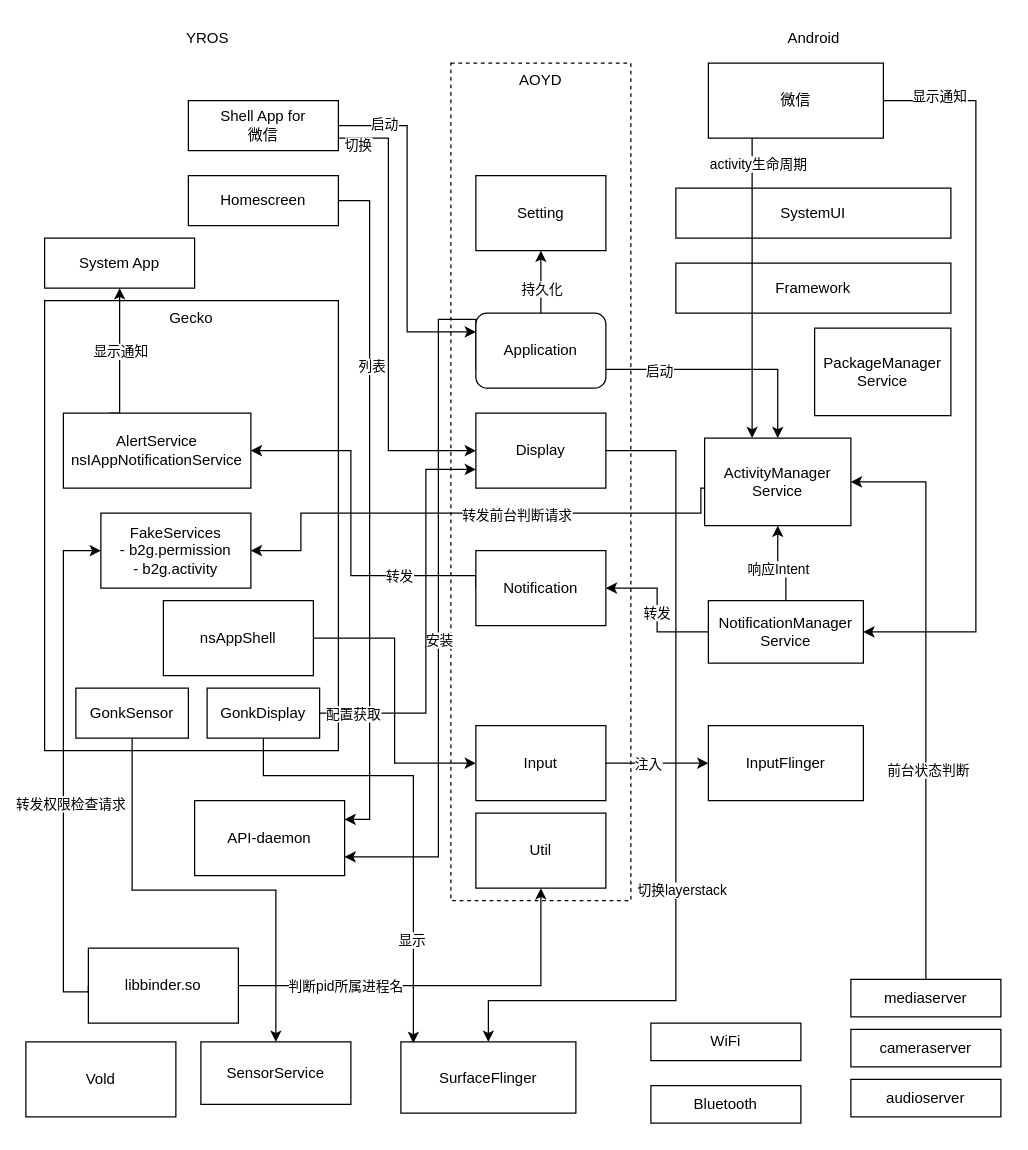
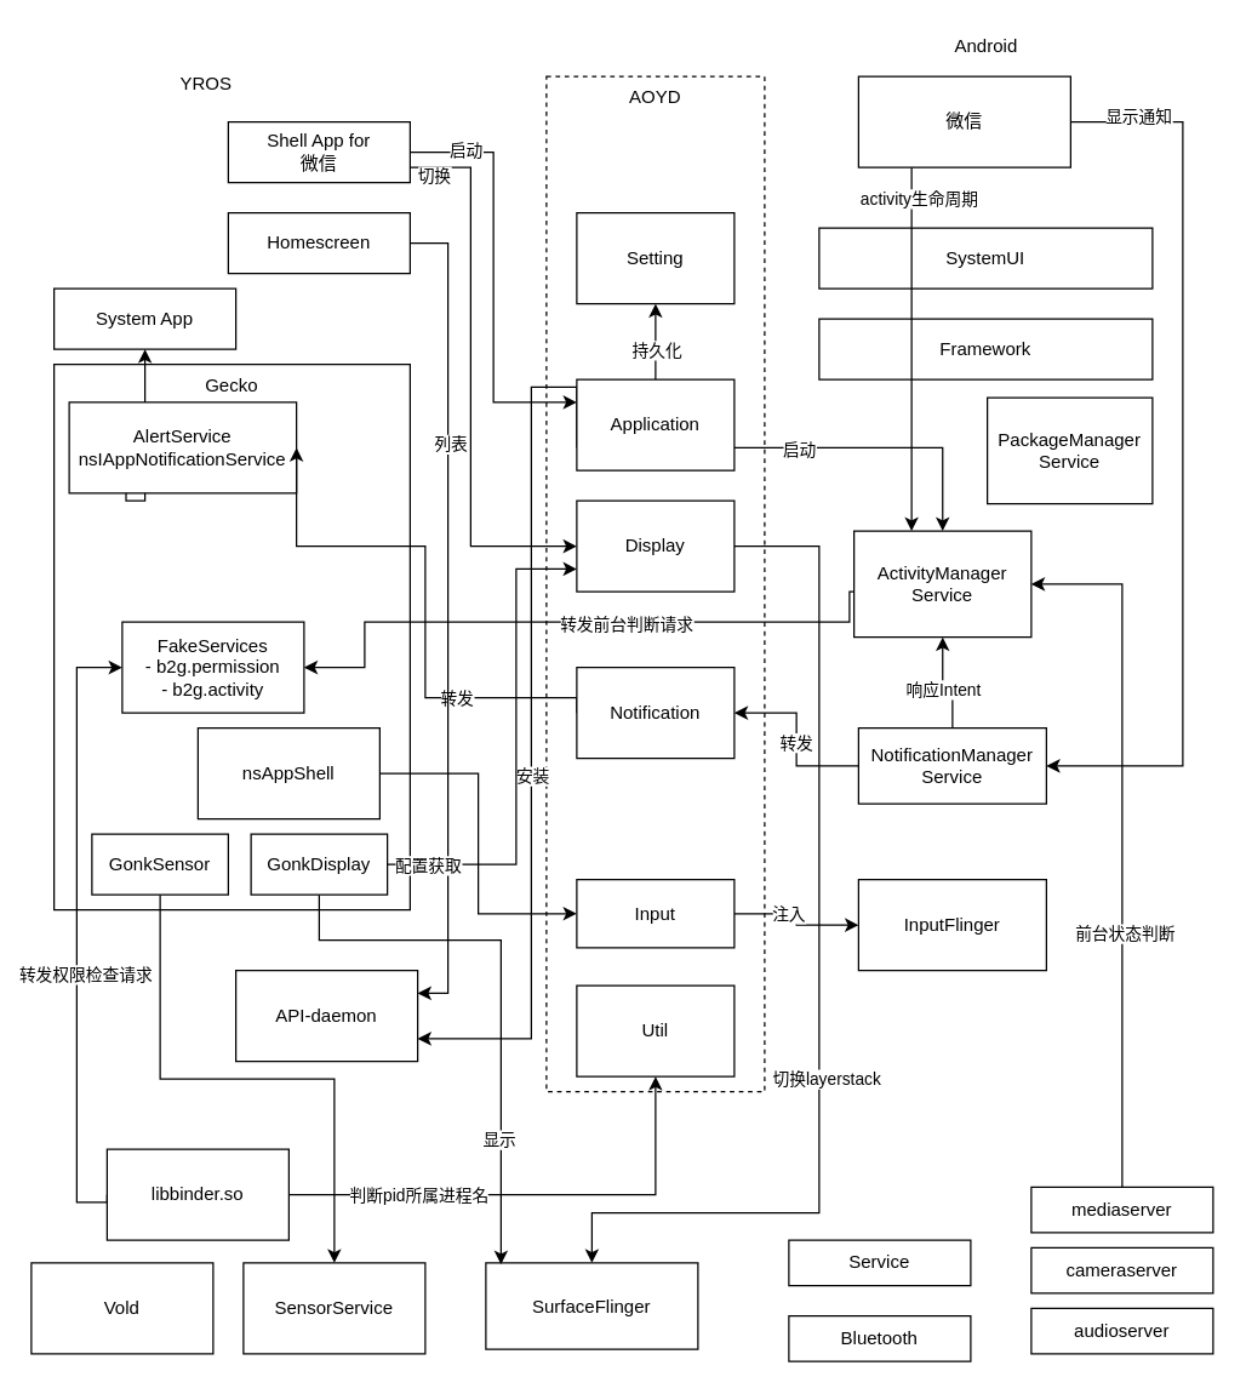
- <mxCell id="3" value="YROS" style="text;html=1;align=center;verticalAlign=middle;resizable=0;points=[];autosize=1;strokeColor=none;fillColor=none;" vertex="1" parent="1"><mxGeometry x="140" y="20" width="50" height="20" as="geometry" /></mxCell>
+ <mxCell id="3" value="YROS" style="text;html=1;align=center;verticalAlign=middle;resizable=0;points=[];autosize=1;strokeColor=none;fillColor=none;" vertex="1" parent="1"><mxGeometry x="110" y="45" width="50" height="20" as="geometry" /></mxCell>
- <mxCell id="19" value="Application" style="whiteSpace=wrap;html=1;verticalAlign=middle;rounded=1;" vertex="1" parent="1"><mxGeometry x="380" y="250" width="104" height="60" as="geometry" /></mxCell>
+ <mxCell id="19" value="Application" style="rounded=0;whiteSpace=wrap;html=1;verticalAlign=middle;" vertex="1" parent="1"><mxGeometry x="380" y="250" width="104" height="60" as="geometry" /></mxCell>
- <mxCell id="33" value="AlertService&lt;br&gt;nsIAppNotificationService" style="rounded=0;whiteSpace=wrap;html=1;" vertex="1" parent="1"><mxGeometry x="50" y="330" width="150" height="60" as="geometry" /></mxCell>
+ <mxCell id="33" value="AlertService&lt;br&gt;nsIAppNotificationService" style="rounded=0;whiteSpace=wrap;html=1;" vertex="1" parent="1"><mxGeometry x="45" y="265" width="150" height="60" as="geometry" /></mxCell>
- <mxCell id="63" value="Input" style="rounded=0;whiteSpace=wrap;html=1;" vertex="1" parent="1"><mxGeometry x="380" y="580" width="104" height="60" as="geometry" /></mxCell>
+ <mxCell id="63" value="Input" style="rounded=0;whiteSpace=wrap;html=1;" vertex="1" parent="1"><mxGeometry x="380" y="580" width="104" height="45" as="geometry" /></mxCell>
- <mxCell id="71" value="WiFi" style="rounded=0;whiteSpace=wrap;html=1;" vertex="1" parent="1"><mxGeometry x="520" y="818" width="120" height="30" as="geometry" /></mxCell>
+ <mxCell id="71" value="Service" style="rounded=0;whiteSpace=wrap;html=1;" vertex="1" parent="1"><mxGeometry x="520" y="818" width="120" height="30" as="geometry" /></mxCell>
- <mxCell id="50" value="SensorService" style="rounded=0;whiteSpace=wrap;html=1;" vertex="1" parent="1"><mxGeometry x="160" y="833" width="120" height="50" as="geometry" /></mxCell>
+ <mxCell id="50" value="SensorService" style="rounded=0;whiteSpace=wrap;html=1;" vertex="1" parent="1"><mxGeometry x="160" y="833" width="120" height="60" as="geometry" /></mxCell>
